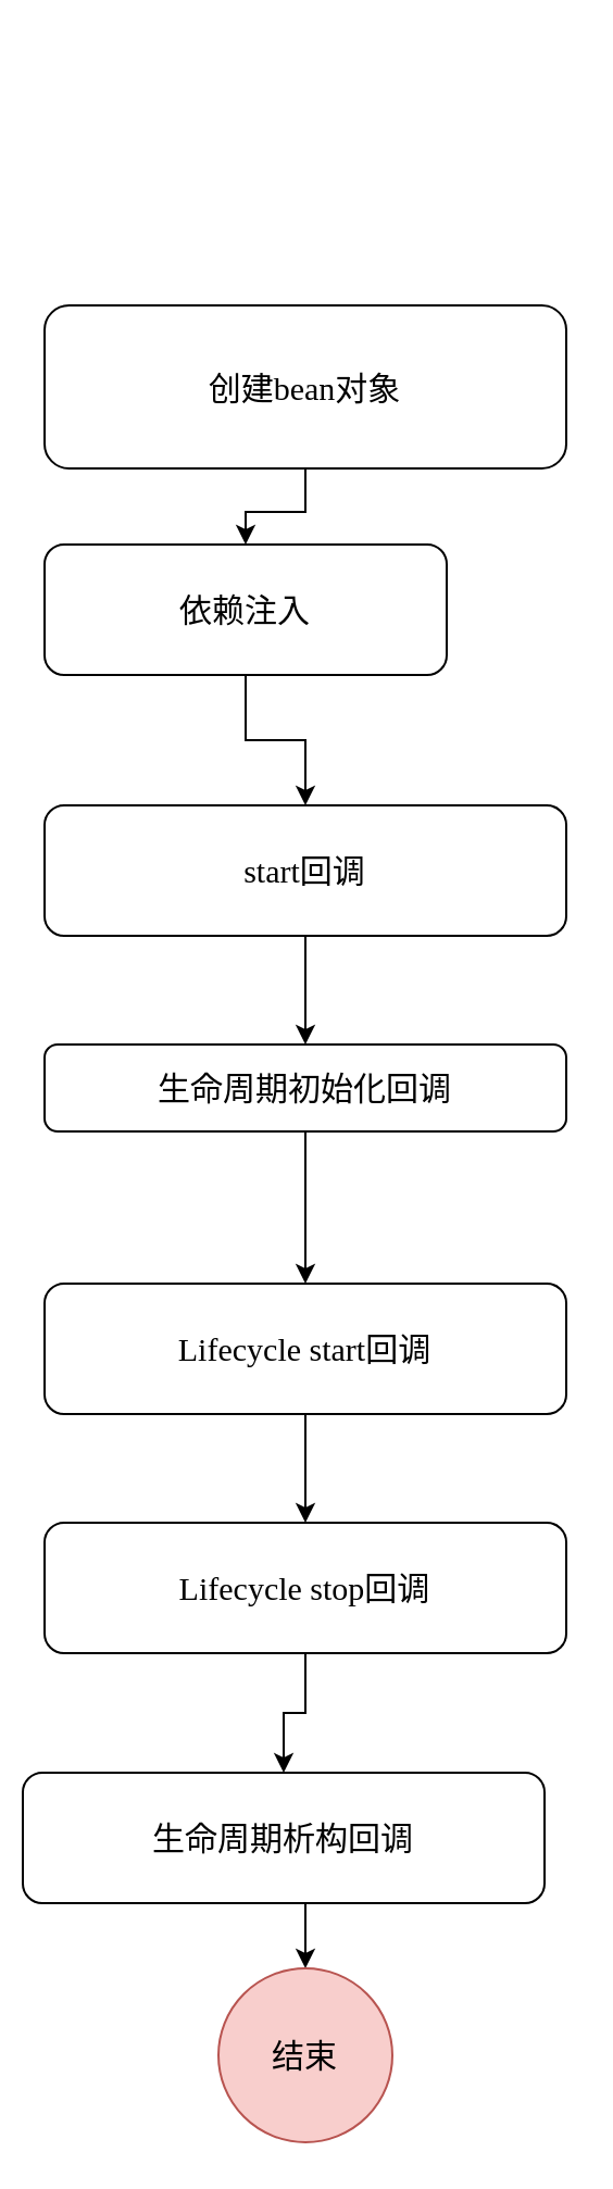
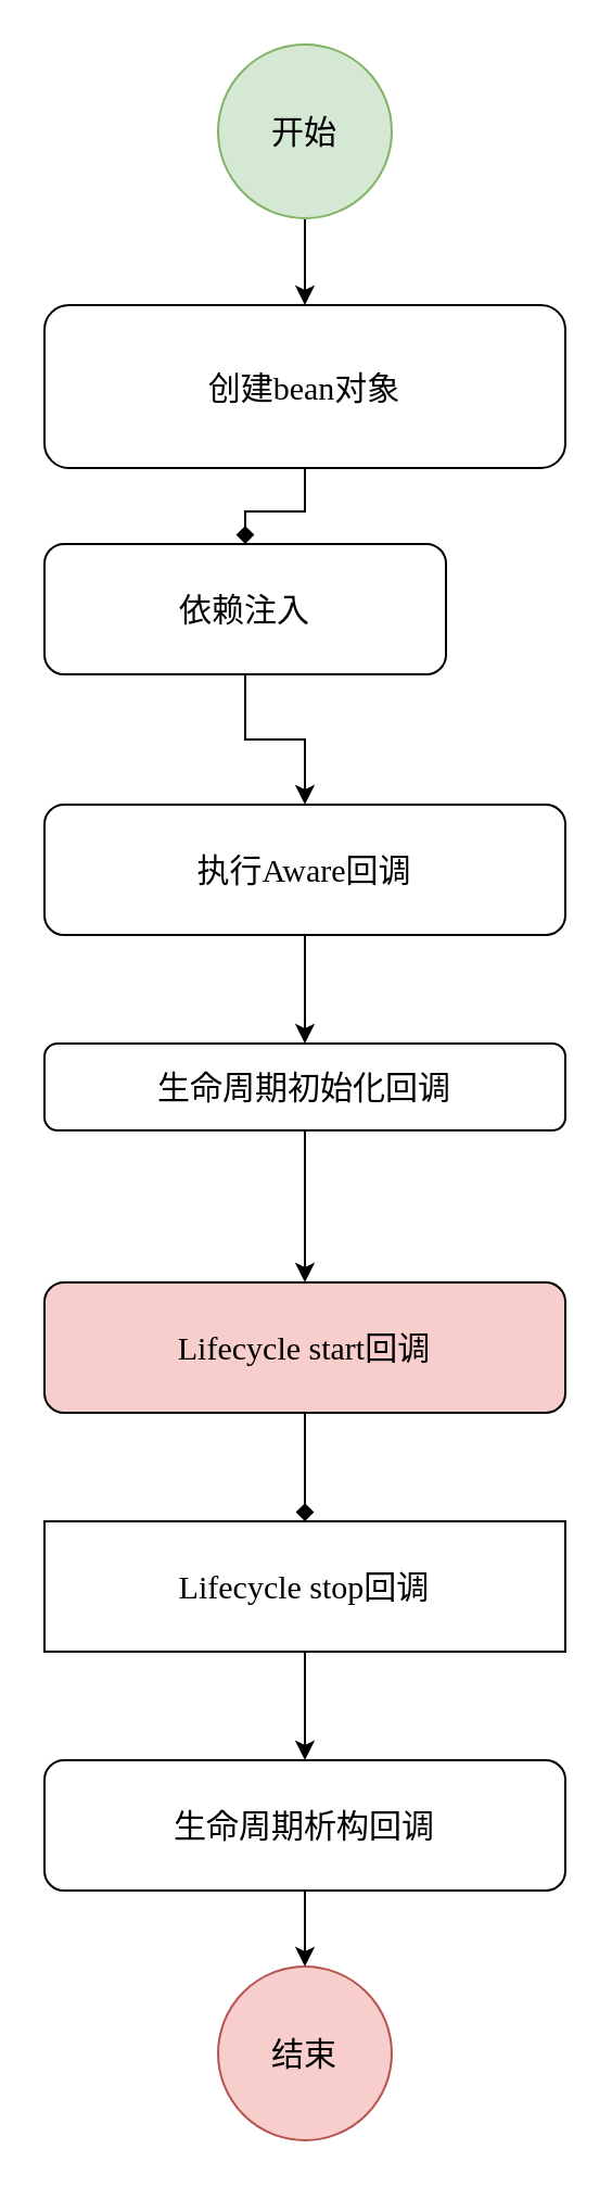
+ <mxCell id="17" value="&lt;font face=&quot;menlo&quot; style=&quot;font-size: 15px&quot;&gt;开始&lt;/font&gt;" style="ellipse;whiteSpace=wrap;html=1;aspect=fixed;fillColor=#d5e8d4;strokeColor=#82b366;" vertex="1" parent="1"><mxGeometry x="100" y="20" width="80" height="80" as="geometry" /></mxCell>
+ <mxCell id="16" style="edgeStyle=orthogonalEdgeStyle;rounded=0;orthogonalLoop=1;jettySize=auto;html=1;exitX=0.5;exitY=1;exitDx=0;exitDy=0;entryX=0.5;entryY=0;entryDx=0;entryDy=0;" edge="1" parent="1" source="17" target="3"><mxGeometry relative="1" as="geometry" /></mxCell>
- <mxCell id="2" style="edgeStyle=orthogonalEdgeStyle;rounded=0;orthogonalLoop=1;jettySize=auto;html=1;exitX=0.5;exitY=1;exitDx=0;exitDy=0;entryX=0.5;entryY=0;entryDx=0;entryDy=0;" edge="1" parent="1" source="3" target="5"><mxGeometry relative="1" as="geometry" /></mxCell>
+ <mxCell id="2" style="edgeStyle=orthogonalEdgeStyle;rounded=0;orthogonalLoop=1;jettySize=auto;html=1;exitX=0.5;exitY=1;exitDx=0;exitDy=0;entryX=0.5;entryY=0;entryDx=0;entryDy=0;endArrow=diamond;" edge="1" parent="1" source="3" target="5"><mxGeometry relative="1" as="geometry" /></mxCell>
- <mxCell id="7" value="&lt;font face=&quot;menlo&quot;&gt;start回调&lt;/font&gt;" style="rounded=1;whiteSpace=wrap;html=1;fontSize=15;" vertex="1" parent="1"><mxGeometry x="20" y="370" width="240" height="60" as="geometry" /></mxCell>
+ <mxCell id="7" value="&lt;font face=&quot;menlo&quot;&gt;执行Aware回调&lt;/font&gt;" style="rounded=1;whiteSpace=wrap;html=1;fontSize=15;" vertex="1" parent="1"><mxGeometry x="20" y="370" width="240" height="60" as="geometry" /></mxCell>
- <mxCell id="11" value="&lt;font face=&quot;menlo&quot;&gt;Lifecycle start回调&lt;/font&gt;" style="rounded=1;whiteSpace=wrap;html=1;fontSize=15;" vertex="1" parent="1"><mxGeometry x="20" y="590" width="240" height="60" as="geometry" /></mxCell>
+ <mxCell id="11" value="&lt;font face=&quot;menlo&quot;&gt;Lifecycle start回调&lt;/font&gt;" style="rounded=1;whiteSpace=wrap;html=1;fontSize=15;fillColor=#f8cecc;" vertex="1" parent="1"><mxGeometry x="20" y="590" width="240" height="60" as="geometry" /></mxCell>
- <mxCell id="10" style="edgeStyle=orthogonalEdgeStyle;rounded=0;orthogonalLoop=1;jettySize=auto;html=1;exitX=0.5;exitY=1;exitDx=0;exitDy=0;entryX=0.5;entryY=0;entryDx=0;entryDy=0;" edge="1" parent="1" source="11" target="13"><mxGeometry relative="1" as="geometry" /></mxCell>
+ <mxCell id="10" style="edgeStyle=orthogonalEdgeStyle;rounded=0;orthogonalLoop=1;jettySize=auto;html=1;exitX=0.5;exitY=1;exitDx=0;exitDy=0;entryX=0.5;entryY=0;entryDx=0;entryDy=0;endArrow=diamond;" edge="1" parent="1" source="11" target="13"><mxGeometry relative="1" as="geometry" /></mxCell>
- <mxCell id="13" value="&lt;font face=&quot;menlo&quot;&gt;Lifecycle stop回调&lt;/font&gt;" style="rounded=1;whiteSpace=wrap;html=1;fontSize=15;" vertex="1" parent="1"><mxGeometry x="20" y="700" width="240" height="60" as="geometry" /></mxCell>
+ <mxCell id="13" value="&lt;font face=&quot;menlo&quot;&gt;Lifecycle stop回调&lt;/font&gt;" style="whiteSpace=wrap;html=1;fontSize=15;rounded=0;" vertex="1" parent="1"><mxGeometry x="20" y="700" width="240" height="60" as="geometry" /></mxCell>
- <mxCell id="15" value="&lt;font face=&quot;menlo&quot;&gt;生命周期析构回调&lt;/font&gt;" style="rounded=1;whiteSpace=wrap;html=1;fontSize=15;" vertex="1" parent="1"><mxGeometry x="10" y="815" width="240" height="60" as="geometry" /></mxCell>
+ <mxCell id="15" value="&lt;font face=&quot;menlo&quot;&gt;生命周期析构回调&lt;/font&gt;" style="rounded=1;whiteSpace=wrap;html=1;fontSize=15;" vertex="1" parent="1"><mxGeometry x="20" y="810" width="240" height="60" as="geometry" /></mxCell>
